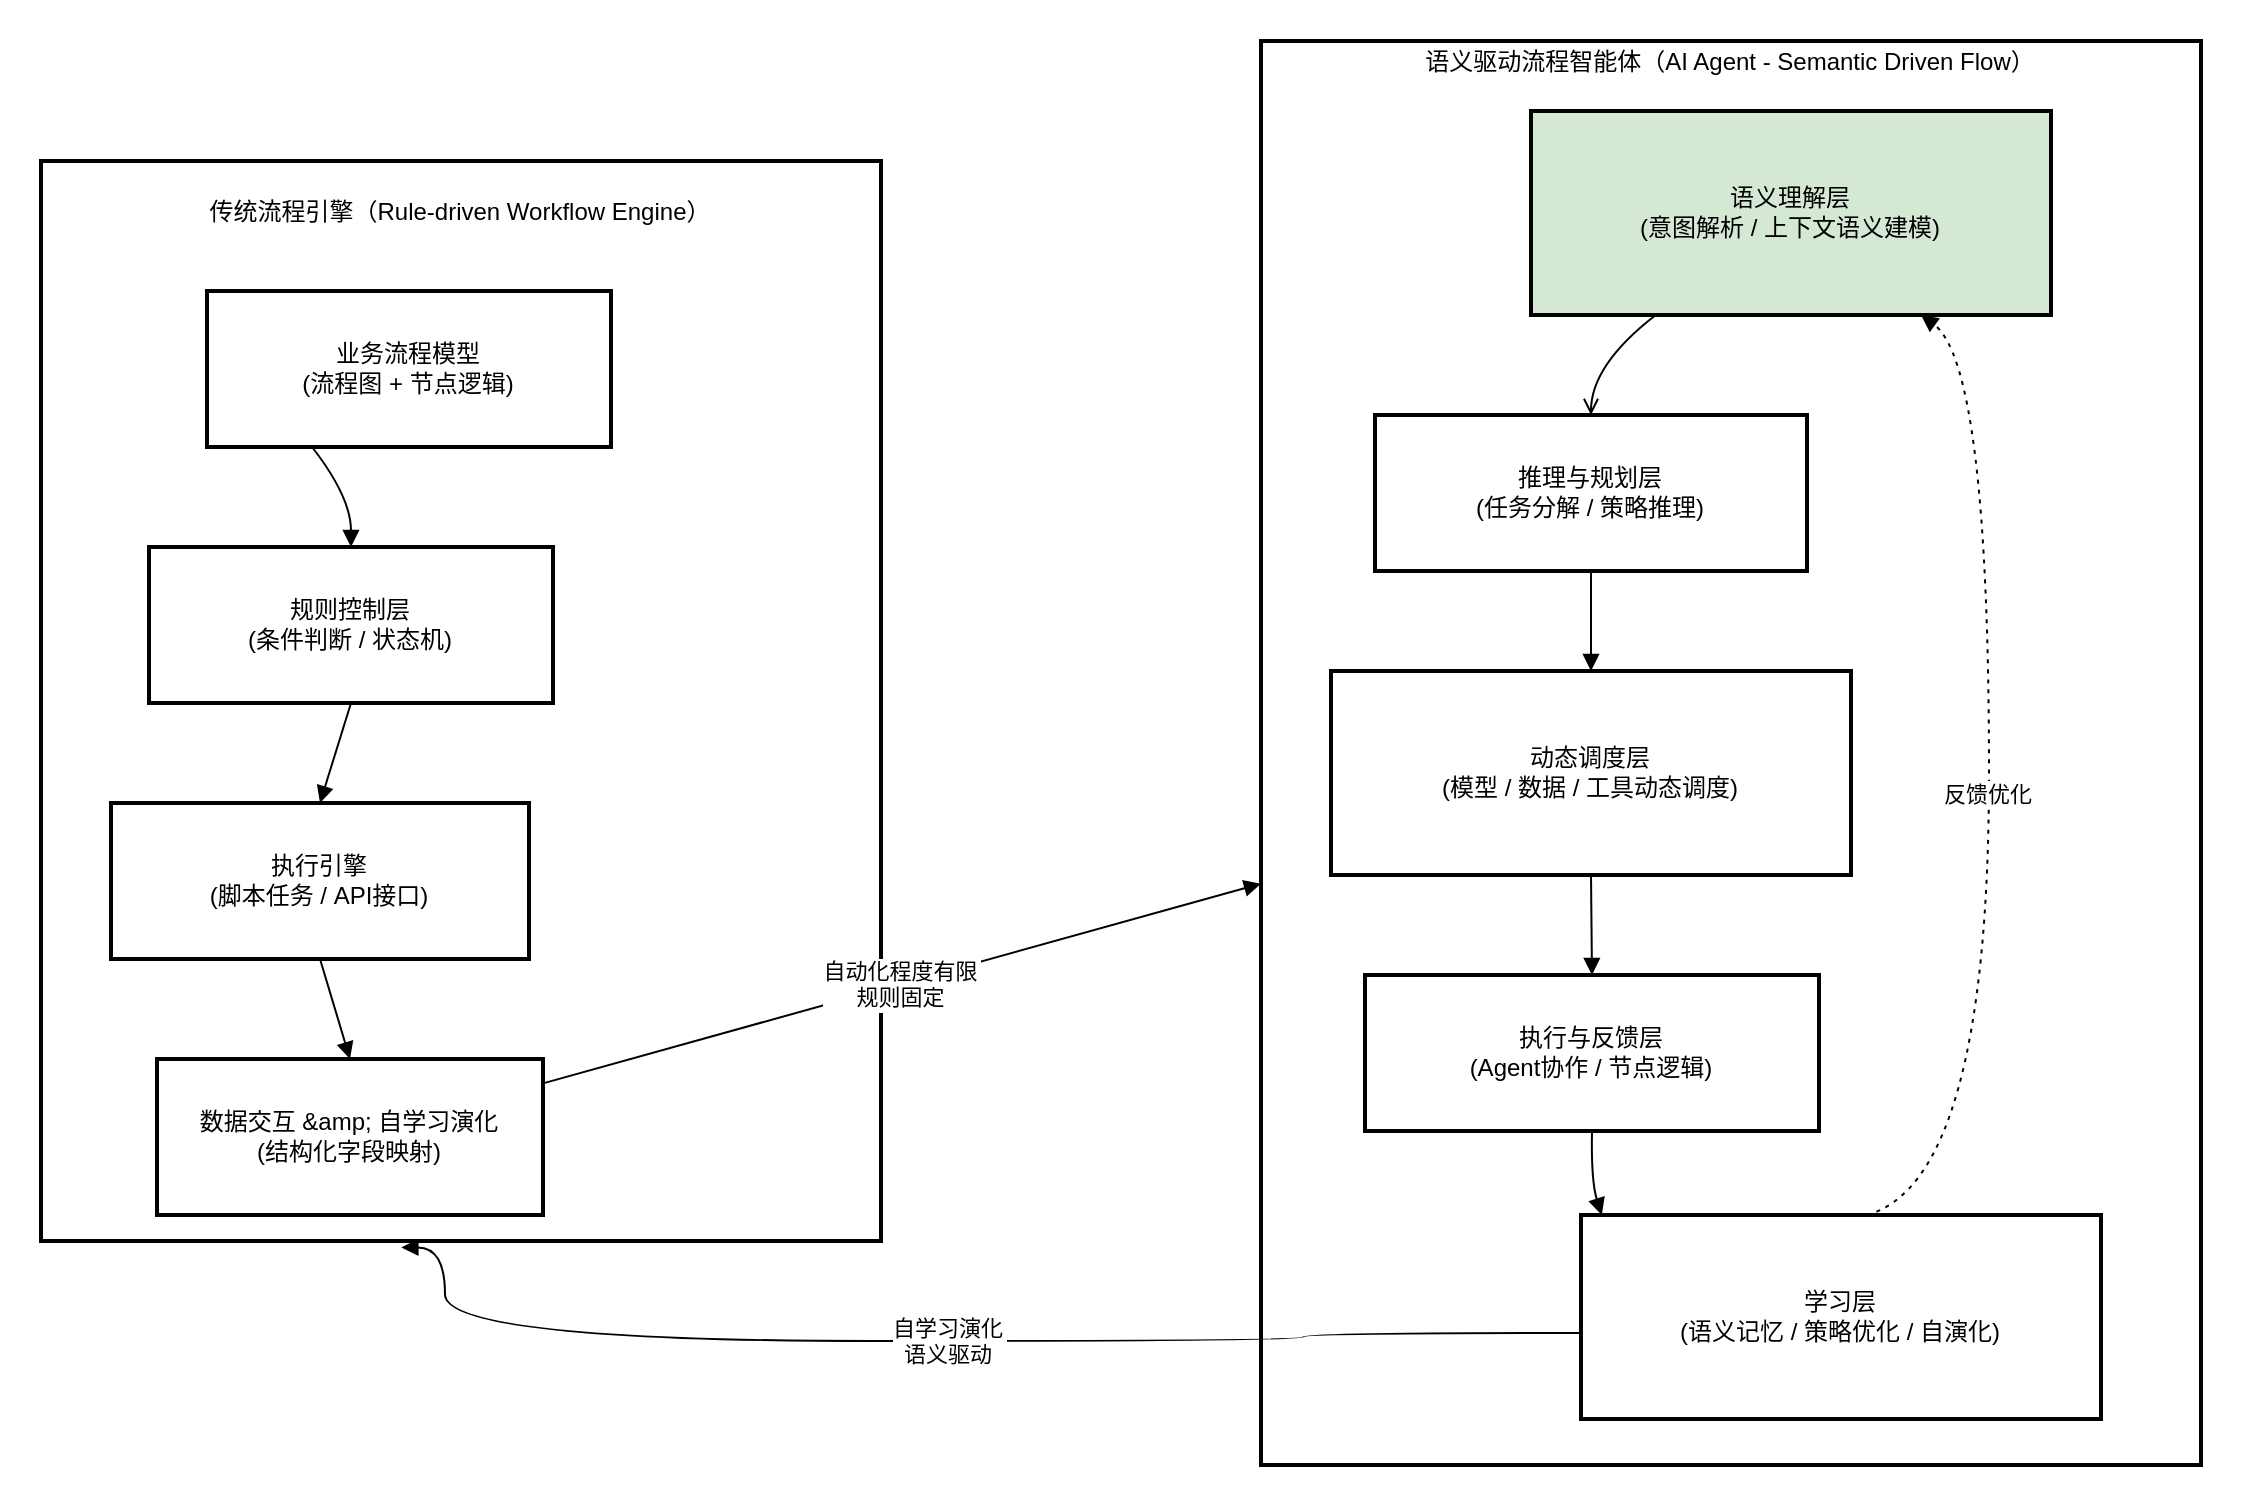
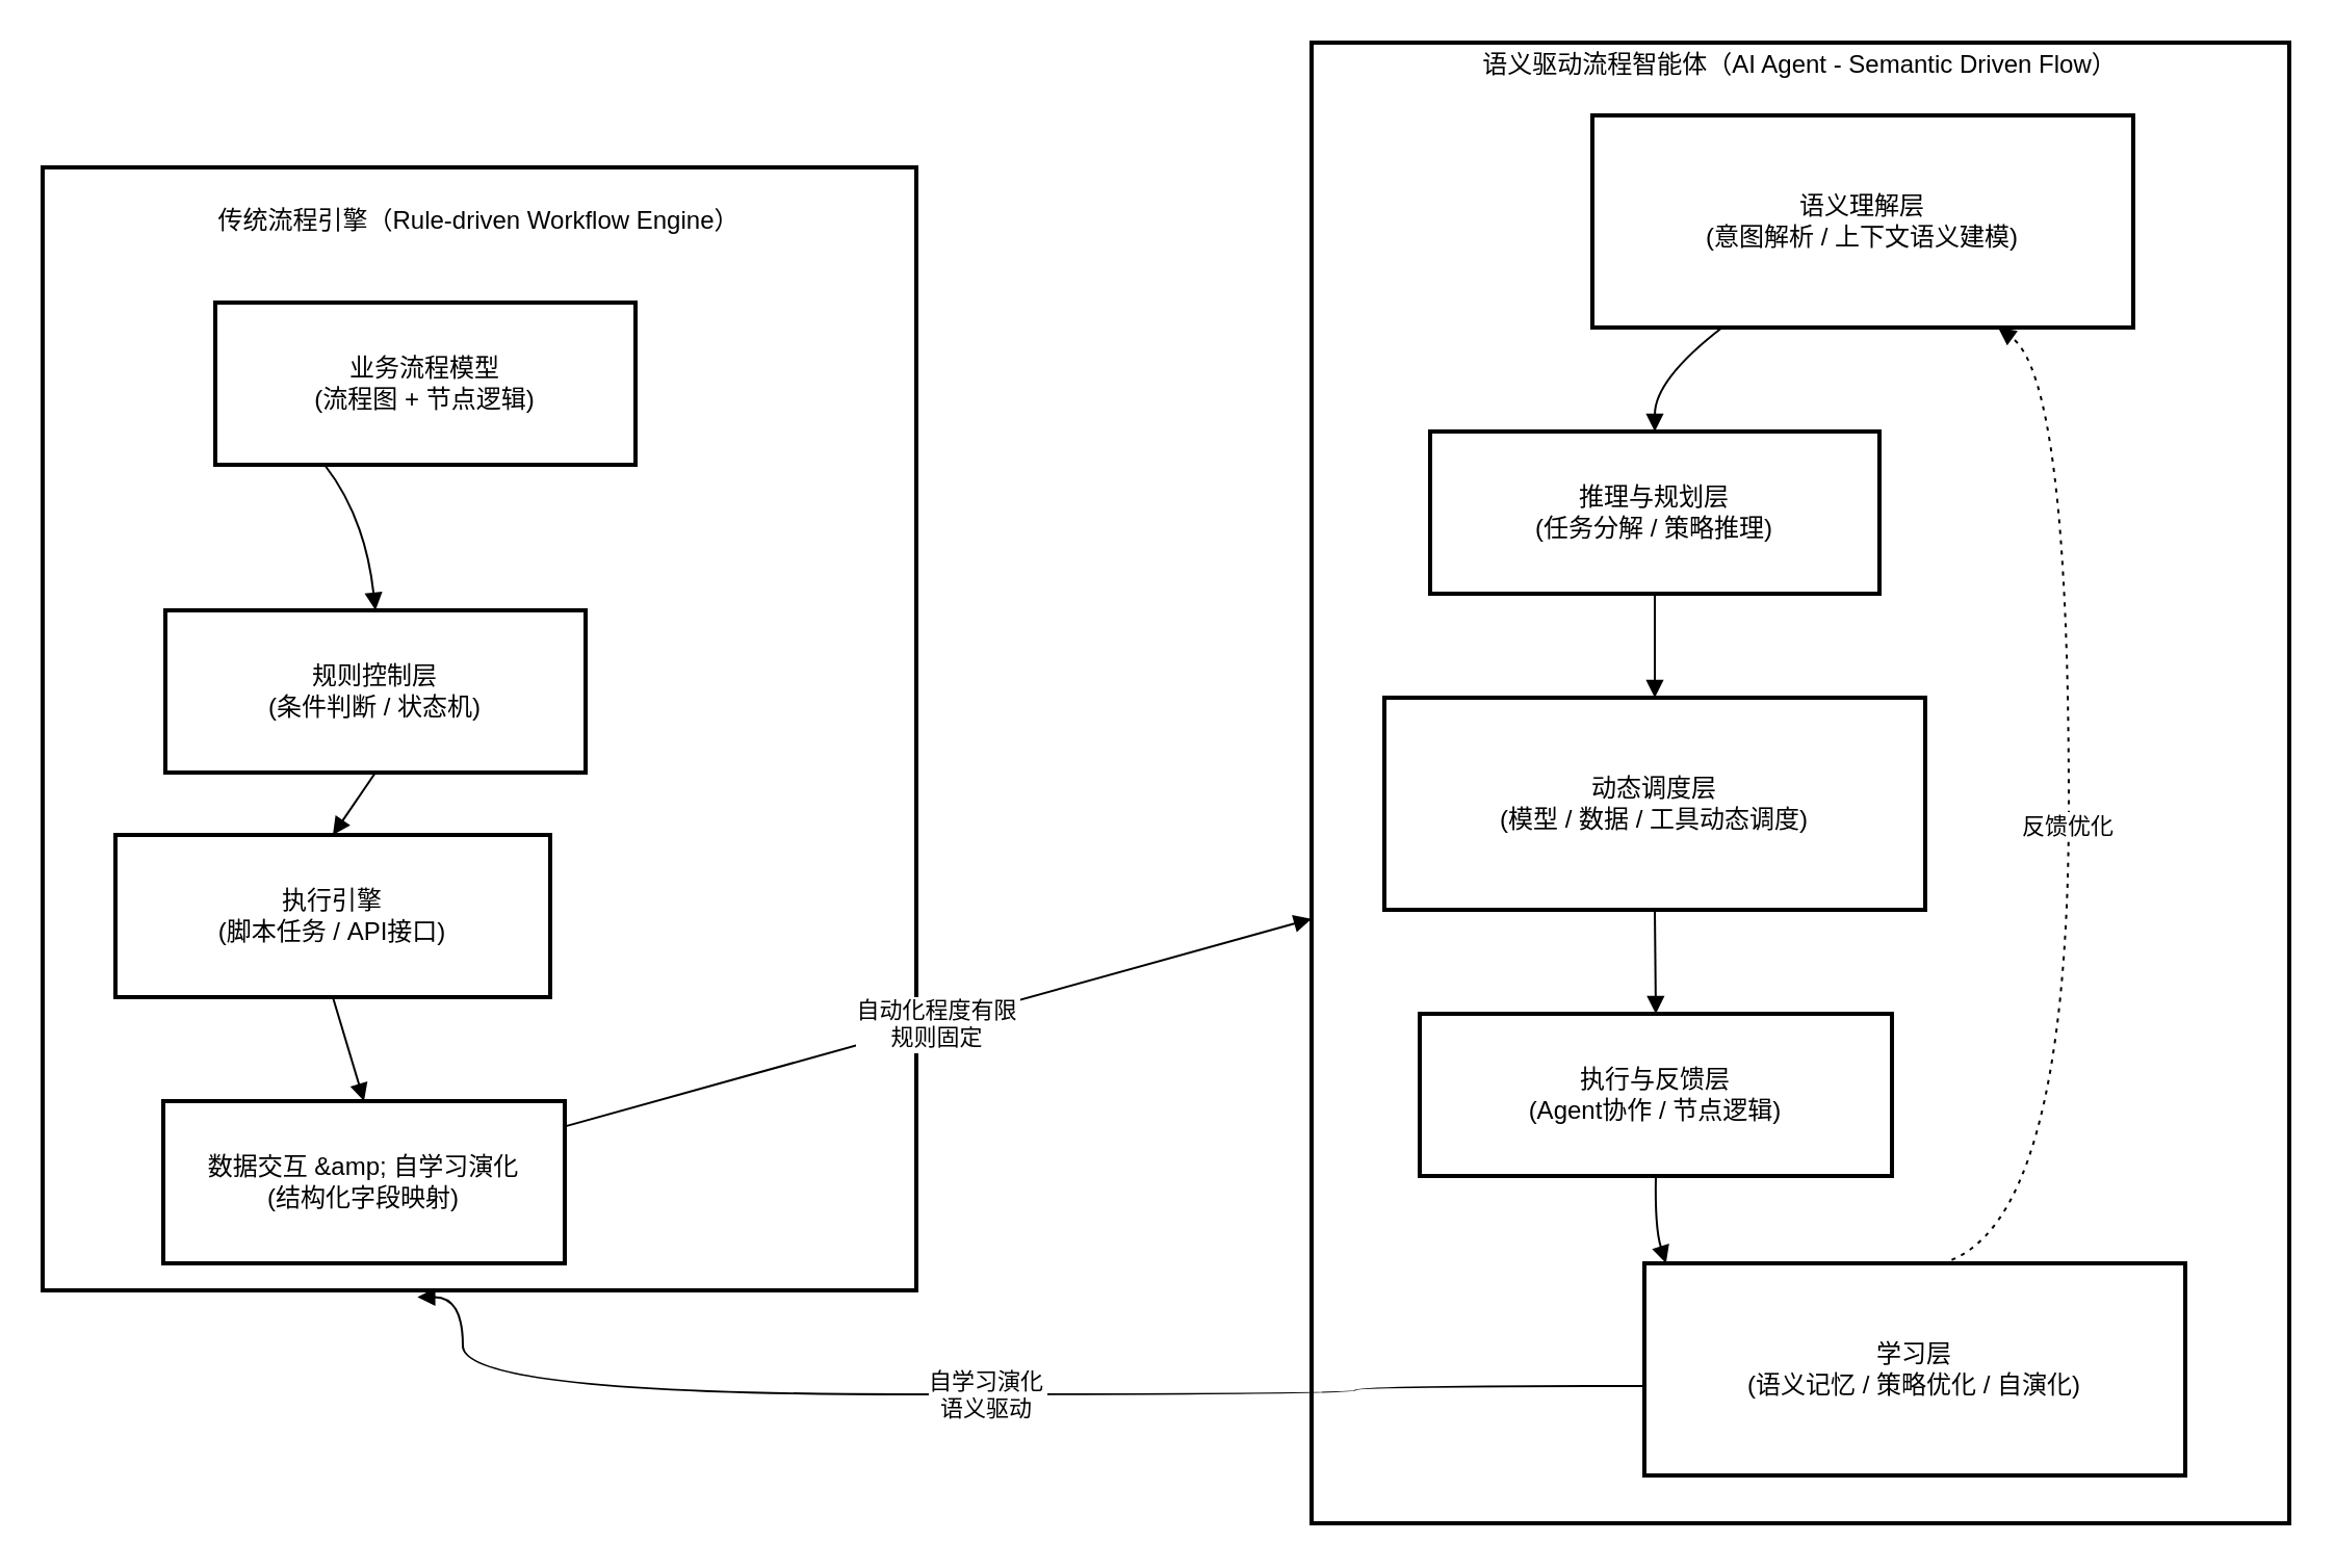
- <mxCell id="8" value="语义理解层&#10;(意图解析 / 上下文语义建模)" style="whiteSpace=wrap;strokeWidth=2;fillColor=#d5e8d4;" parent="1" vertex="1"><mxGeometry x="765" y="55" width="260" height="102" as="geometry" /></mxCell>
+ <mxCell id="8" value="语义理解层&#10;(意图解析 / 上下文语义建模)" style="whiteSpace=wrap;strokeWidth=2;" parent="1" vertex="1"><mxGeometry x="765" y="55" width="260" height="102" as="geometry" /></mxCell>
- <mxCell id="16" value="" style="curved=1;startArrow=none;endArrow=open;exitX=0.24;exitY=1;entryX=0.5;entryY=0;rounded=0;" parent="1" source="8" target="9" edge="1"><mxGeometry relative="1" as="geometry"><Array as="points"><mxPoint x="795" y="182" /></Array></mxGeometry></mxCell>
+ <mxCell id="16" value="" style="curved=1;startArrow=none;endArrow=block;exitX=0.24;exitY=1;entryX=0.5;entryY=0;rounded=0;" parent="1" source="8" target="9" edge="1"><mxGeometry relative="1" as="geometry"><Array as="points"><mxPoint x="795" y="182" /></Array></mxGeometry></mxCell>
- <mxCell id="5" value="规则控制层&#10;(条件判断 / 状态机)" style="whiteSpace=wrap;strokeWidth=2;" parent="1" vertex="1"><mxGeometry x="74" y="273" width="202" height="78" as="geometry" /></mxCell>
+ <mxCell id="5" value="规则控制层&#10;(条件判断 / 状态机)" style="whiteSpace=wrap;strokeWidth=2;" parent="1" vertex="1"><mxGeometry x="79" y="293" width="202" height="78" as="geometry" /></mxCell>
